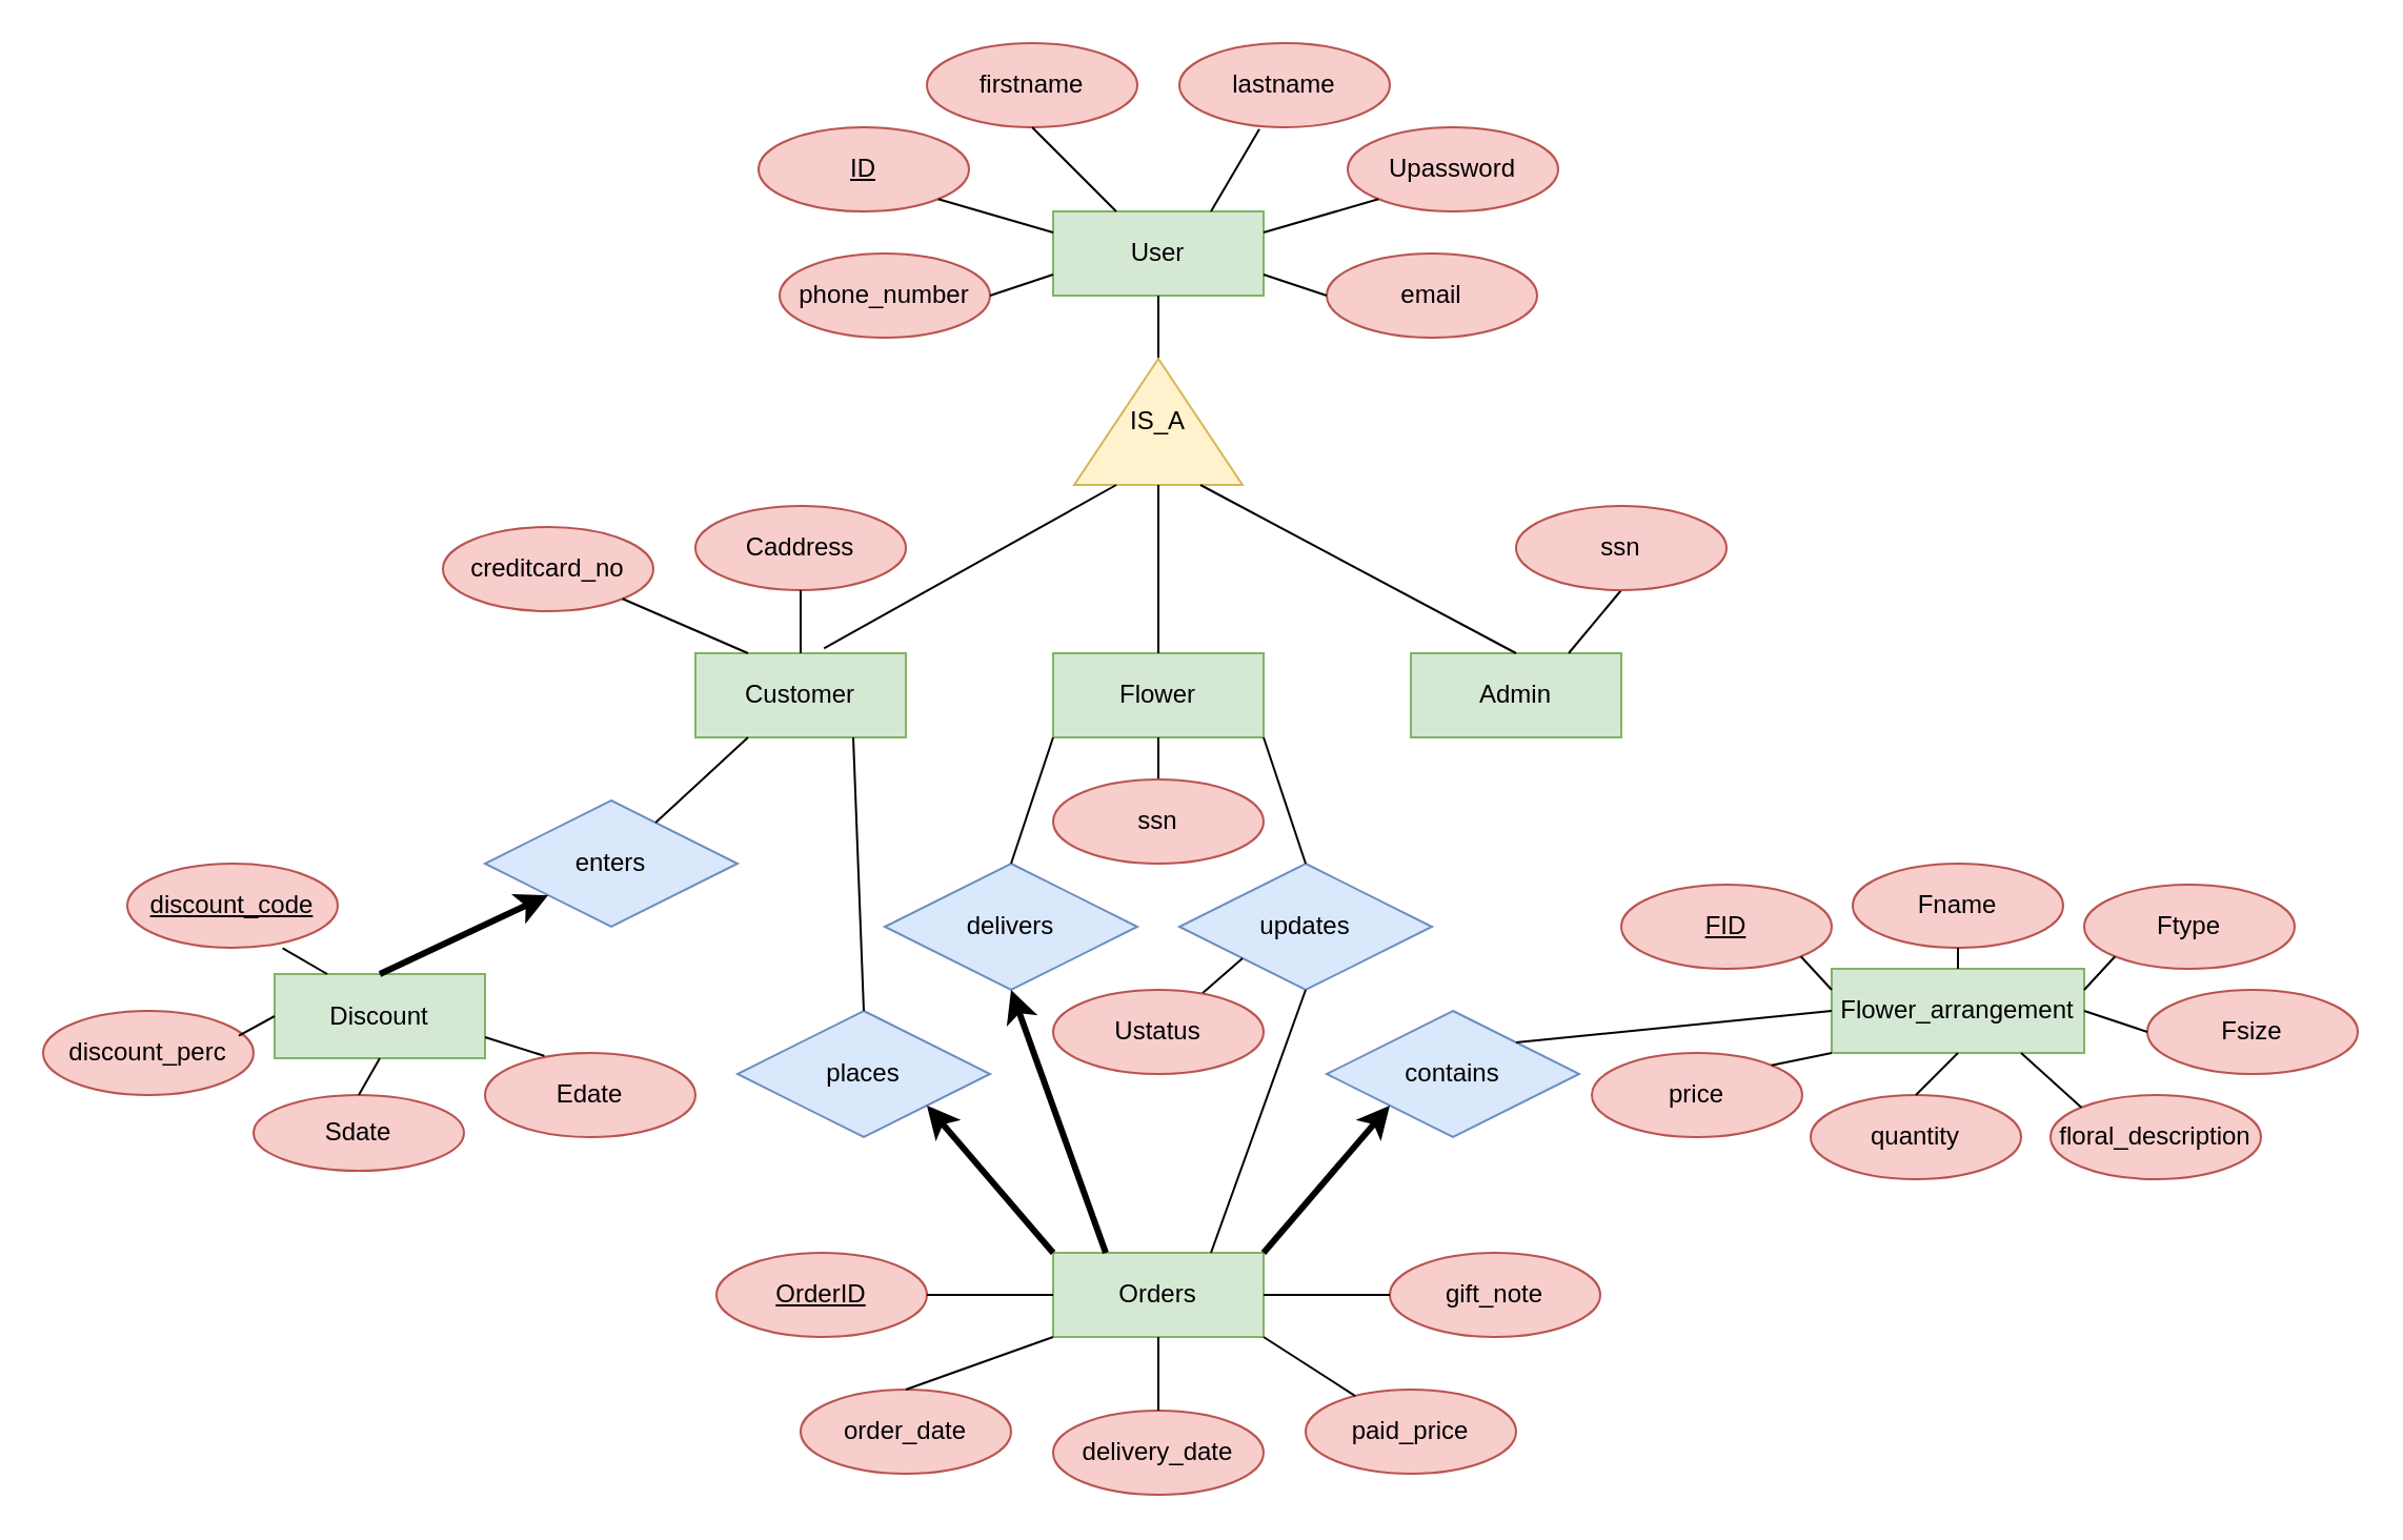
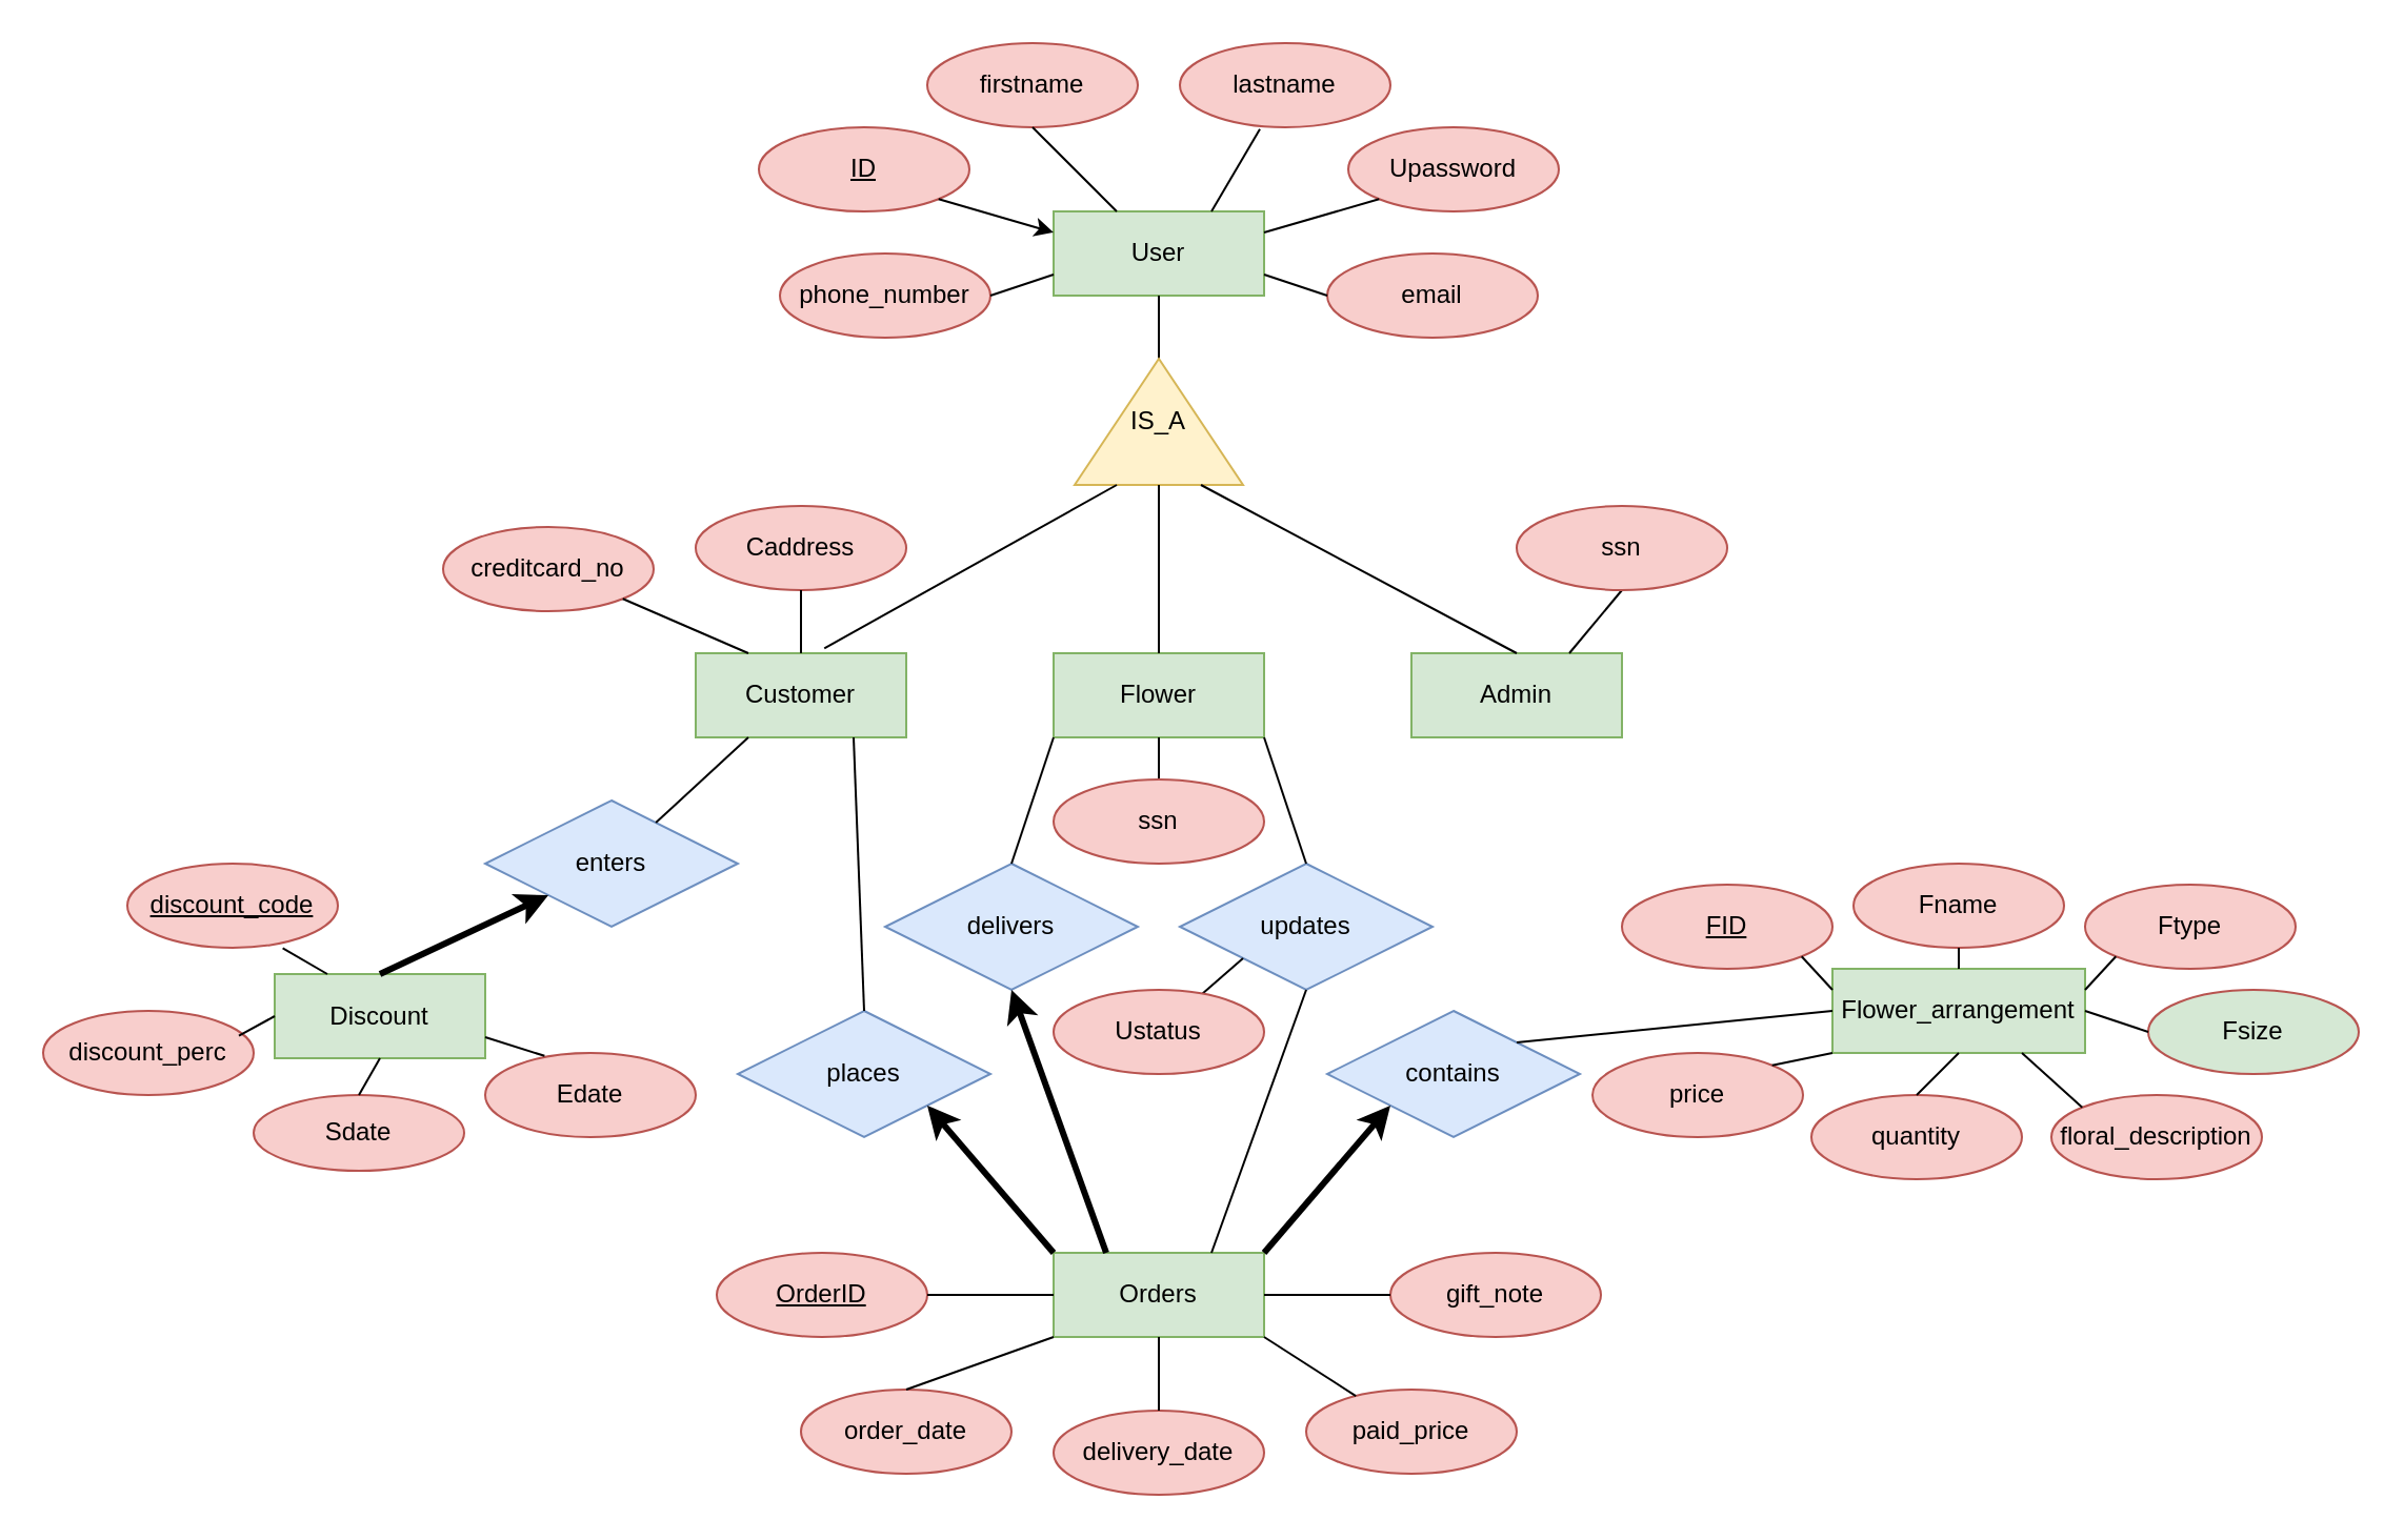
- <mxCell id="17" value="" style="endArrow=none;html=1;rounded=0;exitX=1;exitY=1;exitDx=0;exitDy=0;entryX=0;entryY=0.25;entryDx=0;entryDy=0;" parent="1" source="5" target="2" edge="1"><mxGeometry relative="1" as="geometry"><mxPoint x="490" y="240" as="sourcePoint" /><mxPoint x="650" y="240" as="targetPoint" /></mxGeometry></mxCell>
+ <mxCell id="17" value="" style="endArrow=classic;html=1;rounded=0;exitX=1;exitY=1;exitDx=0;exitDy=0;entryX=0;entryY=0.25;entryDx=0;entryDy=0;" parent="1" source="5" target="2" edge="1"><mxGeometry relative="1" as="geometry"><mxPoint x="490" y="240" as="sourcePoint" /><mxPoint x="650" y="240" as="targetPoint" /></mxGeometry></mxCell>
- <mxCell id="30" value="Fsize" style="ellipse;whiteSpace=wrap;html=1;align=center;fillColor=#f8cecc;strokeColor=#b85450;" parent="1" vertex="1"><mxGeometry x="1020" y="470" width="100" height="40" as="geometry" /></mxCell>
+ <mxCell id="30" value="Fsize" style="ellipse;whiteSpace=wrap;html=1;align=center;fillColor=#d5e8d4;strokeColor=#b85450;" parent="1" vertex="1"><mxGeometry x="1020" y="470" width="100" height="40" as="geometry" /></mxCell>
